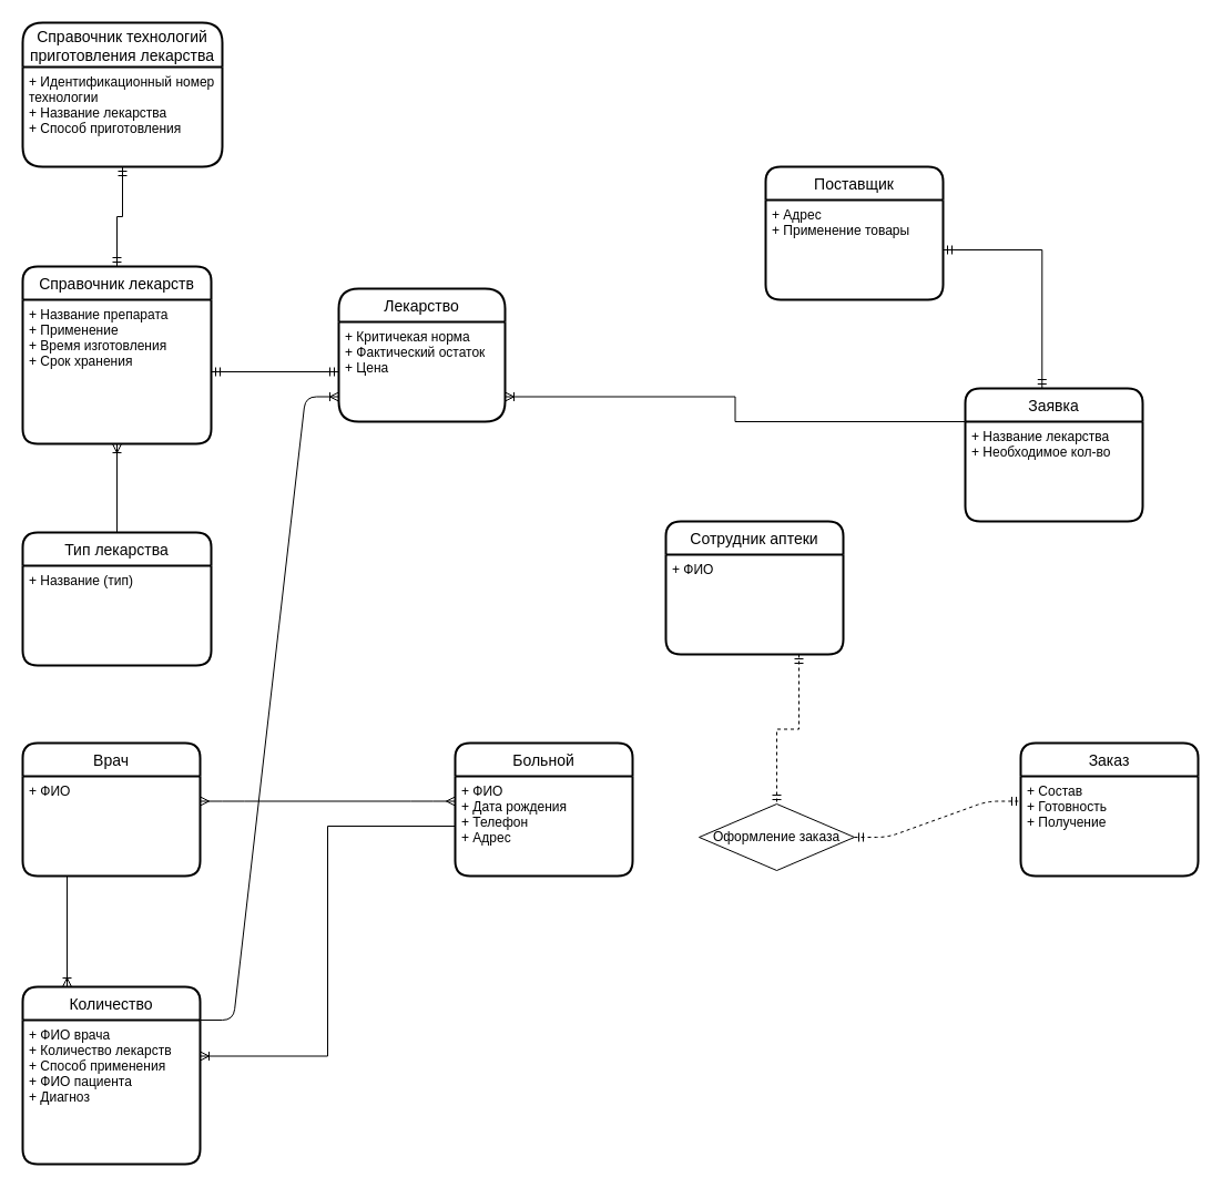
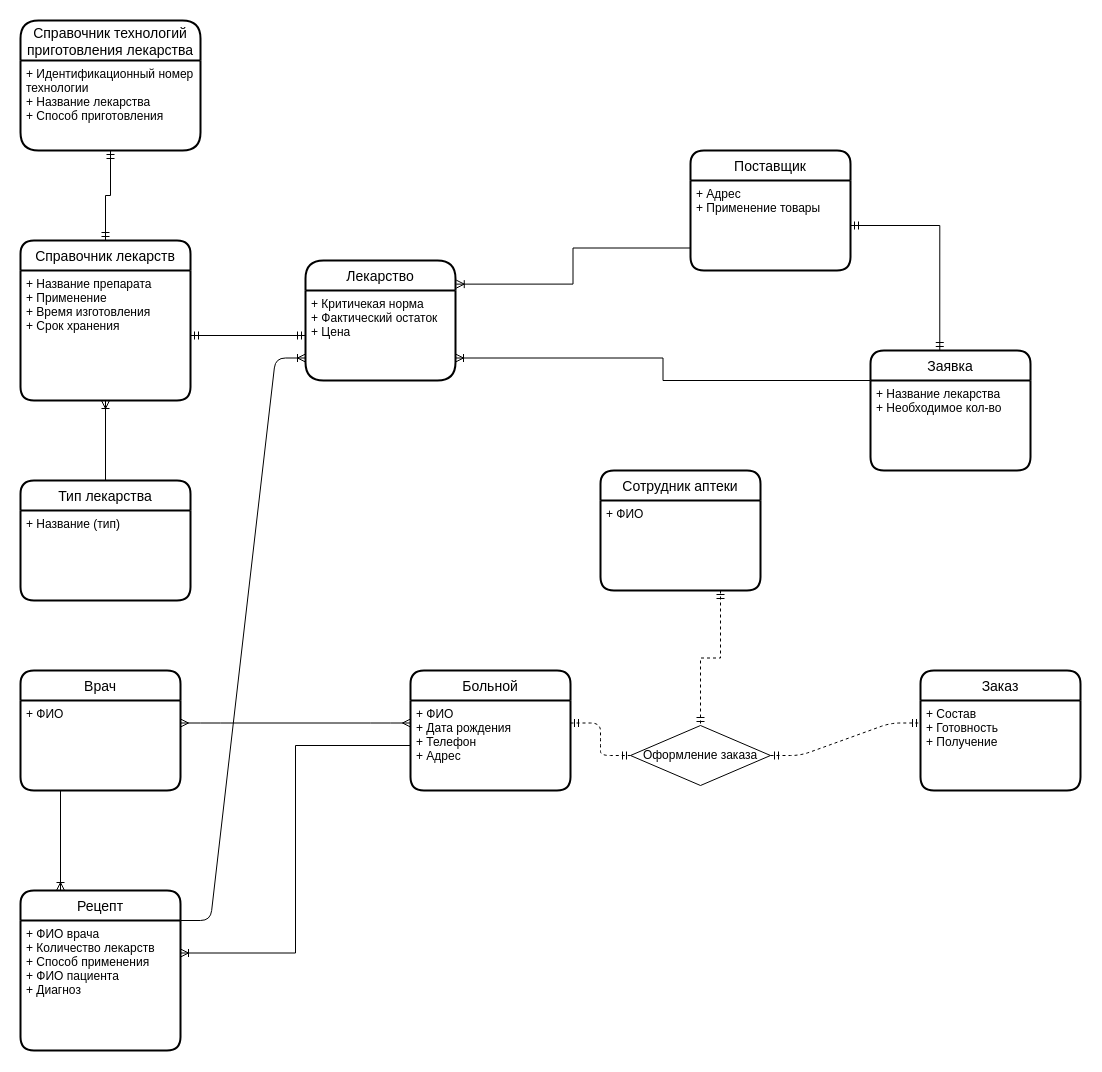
+ <mxCell id="33" style="edgeStyle=orthogonalEdgeStyle;rounded=0;orthogonalLoop=1;jettySize=auto;html=1;exitX=0;exitY=0.75;exitDx=0;exitDy=0;entryX=1.005;entryY=0.197;entryDx=0;entryDy=0;startArrow=none;startFill=0;endArrow=ERoneToMany;endFill=0;entryPerimeter=0;" parent="1" source="22" target="25" edge="1"><mxGeometry relative="1" as="geometry" /></mxCell>
+ <mxCell id="3" value="" style="edgeStyle=entityRelationEdgeStyle;fontSize=12;html=1;endArrow=ERmandOne;startArrow=ERmandOne;exitX=1;exitY=0.25;exitDx=0;exitDy=0;entryX=1;entryY=0.5;entryDx=0;entryDy=0;dashed=1;" parent="1" source="15" target="20" edge="1"><mxGeometry width="100" height="100" relative="1" as="geometry"><mxPoint x="640" y="670" as="sourcePoint" /><mxPoint x="740" y="570" as="targetPoint" /></mxGeometry></mxCell>
- <mxCell id="18" value="Количество" style="swimlane;childLayout=stackLayout;horizontal=1;startSize=30;horizontalStack=0;rounded=1;fontSize=14;fontStyle=0;strokeWidth=2;resizeParent=0;resizeLast=1;shadow=0;dashed=0;align=center;" parent="1" vertex="1"><mxGeometry x="20" y="890" width="160" height="160" as="geometry" /></mxCell>
+ <mxCell id="18" value="Рецепт" style="swimlane;childLayout=stackLayout;horizontal=1;startSize=30;horizontalStack=0;rounded=1;fontSize=14;fontStyle=0;strokeWidth=2;resizeParent=0;resizeLast=1;shadow=0;dashed=0;align=center;" parent="1" vertex="1"><mxGeometry x="20" y="890" width="160" height="160" as="geometry" /></mxCell>
